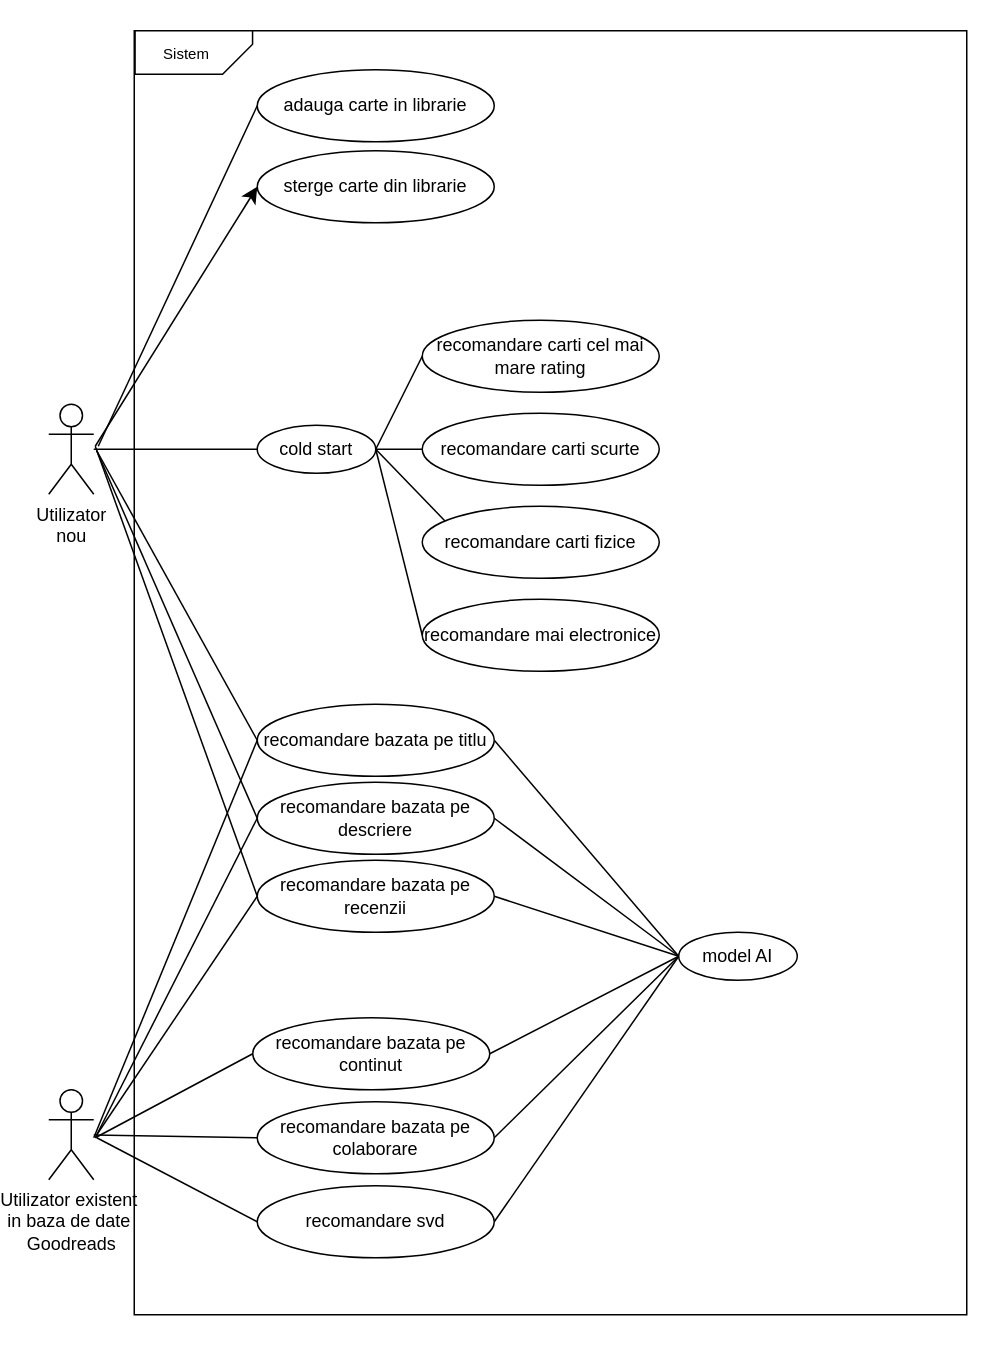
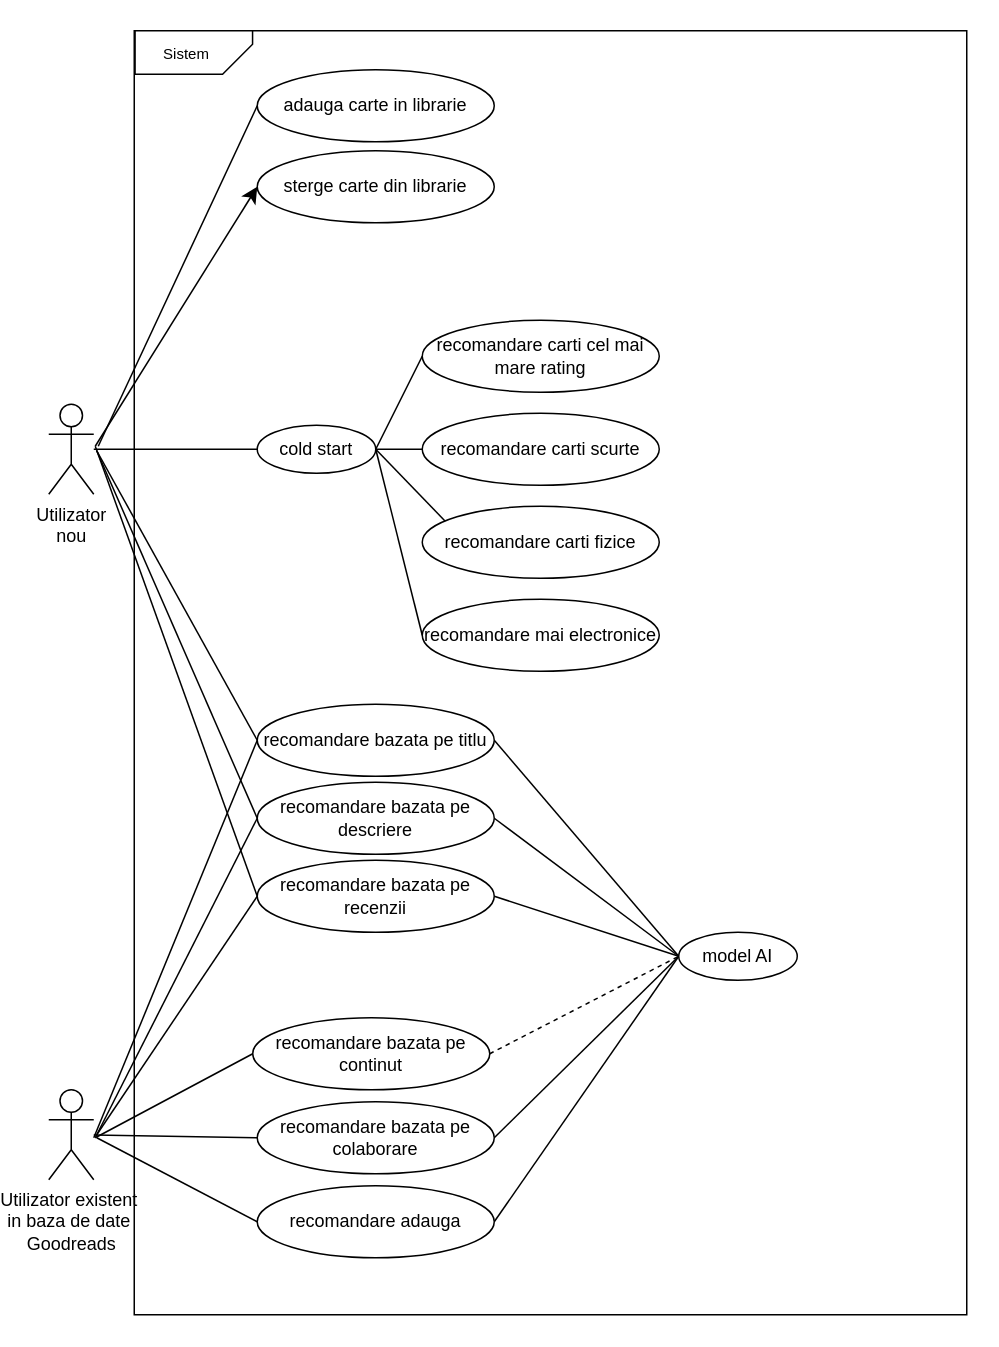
- <mxCell id="36" style="edgeStyle=none;curved=1;rounded=0;orthogonalLoop=1;jettySize=auto;html=1;exitX=1;exitY=0.5;exitDx=0;exitDy=0;entryX=0;entryY=0.5;entryDx=0;entryDy=0;fontSize=12;startSize=8;endSize=8;endArrow=none;endFill=0;" edge="1" parent="1" source="37" target="42"><mxGeometry relative="1" as="geometry" /></mxCell>
+ <mxCell id="36" style="edgeStyle=none;curved=1;rounded=0;orthogonalLoop=1;jettySize=auto;html=1;exitX=1;exitY=0.5;exitDx=0;exitDy=0;entryX=0;entryY=0.5;entryDx=0;entryDy=0;fontSize=12;startSize=8;endSize=8;endArrow=none;endFill=0;dashed=1;" edge="1" parent="1" source="37" target="42"><mxGeometry relative="1" as="geometry" /></mxCell>
- <mxCell id="41" value="recomandare svd" style="ellipse;whiteSpace=wrap;html=1;" vertex="1" parent="1"><mxGeometry x="159" y="790" width="158" height="48" as="geometry" /></mxCell>
+ <mxCell id="41" value="recomandare adauga" style="ellipse;whiteSpace=wrap;html=1;" vertex="1" parent="1"><mxGeometry x="159" y="790" width="158" height="48" as="geometry" /></mxCell>
